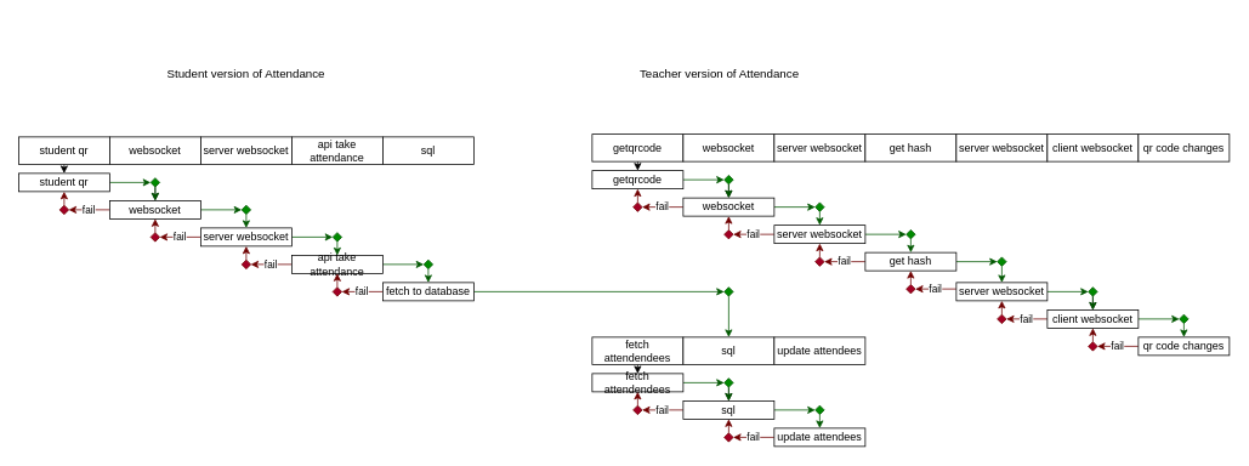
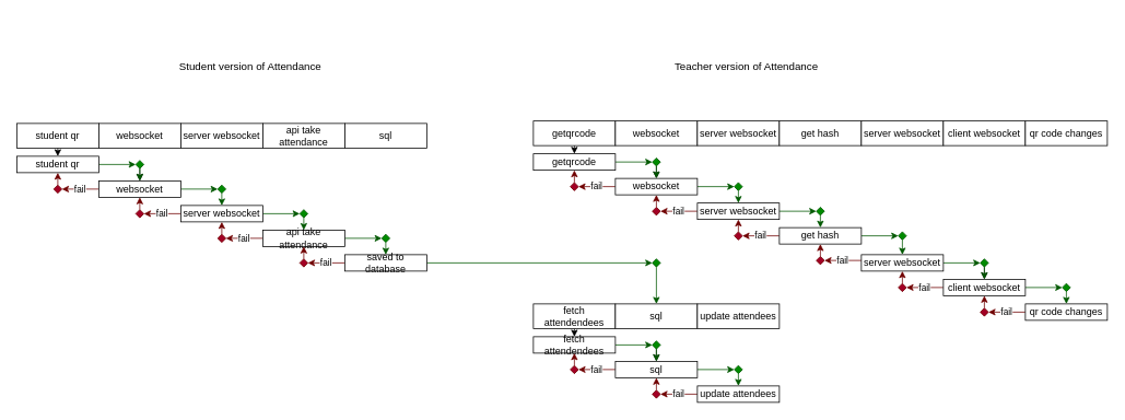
- <mxCell id="39" value="&lt;font style=&quot;font-size: 13px;&quot;&gt;Student version of Attendance&lt;/font&gt;" style="text;html=1;strokeColor=none;fillColor=none;align=center;verticalAlign=middle;whiteSpace=wrap;rounded=0;" vertex="1" parent="1"><mxGeometry x="90" y="20" width="360" height="120" as="geometry" /></mxCell>
+ <mxCell id="39" value="&lt;font style=&quot;font-size: 13px;&quot;&gt;Student version of Attendance&lt;/font&gt;" style="text;html=1;strokeColor=none;fillColor=none;align=center;verticalAlign=middle;whiteSpace=wrap;rounded=0;" vertex="1" parent="1"><mxGeometry x="125" y="20" width="360" height="120" as="geometry" /></mxCell>
- <mxCell id="40" value="&lt;font style=&quot;font-size: 13px;&quot;&gt;Teacher version of Attendance&lt;/font&gt;" style="text;html=1;strokeColor=none;fillColor=none;align=center;verticalAlign=middle;whiteSpace=wrap;rounded=0;" vertex="1" parent="1"><mxGeometry x="610" y="20" width="360" height="120" as="geometry" /></mxCell>
+ <mxCell id="40" value="&lt;font style=&quot;font-size: 13px;&quot;&gt;Teacher version of Attendance&lt;/font&gt;" style="text;html=1;strokeColor=none;fillColor=none;align=center;verticalAlign=middle;whiteSpace=wrap;rounded=0;" vertex="1" parent="1"><mxGeometry x="730" y="20" width="360" height="120" as="geometry" /></mxCell>
- <mxCell id="21" value="fetch to database" style="rounded=0;whiteSpace=wrap;html=1;" vertex="1" parent="1"><mxGeometry x="420" y="310" width="100" height="20" as="geometry" /></mxCell>
+ <mxCell id="21" value="saved to database" style="rounded=0;whiteSpace=wrap;html=1;" vertex="1" parent="1"><mxGeometry x="420" y="310" width="100" height="20" as="geometry" /></mxCell>
